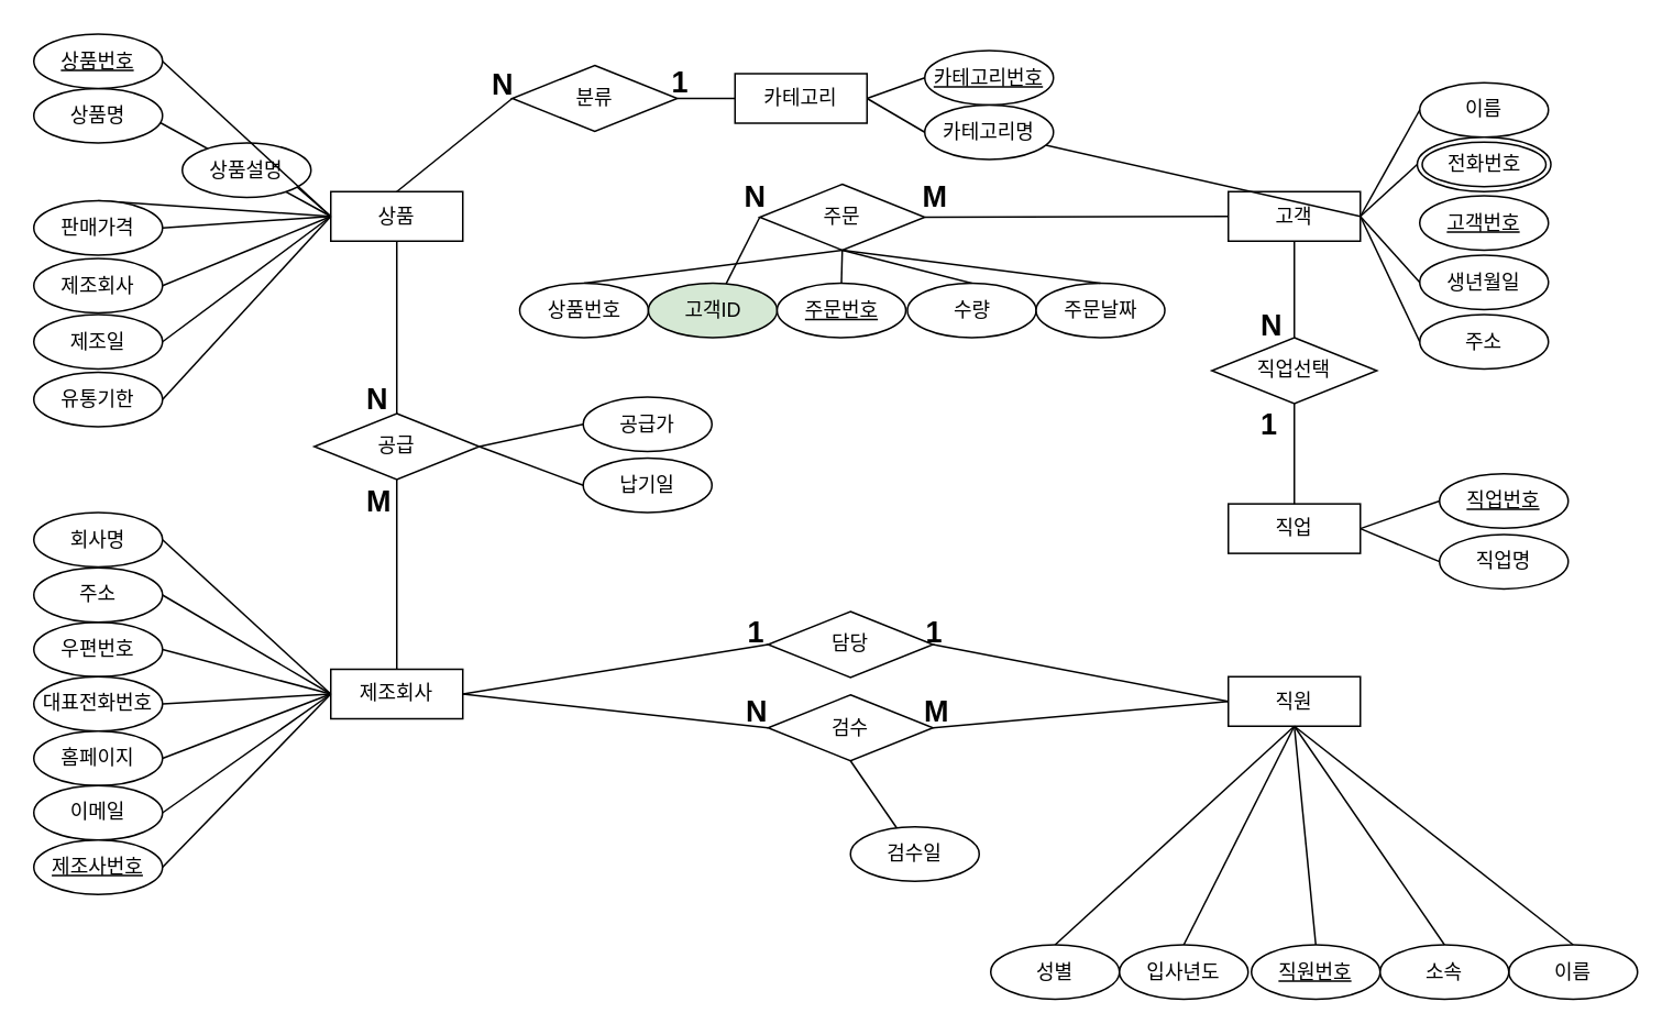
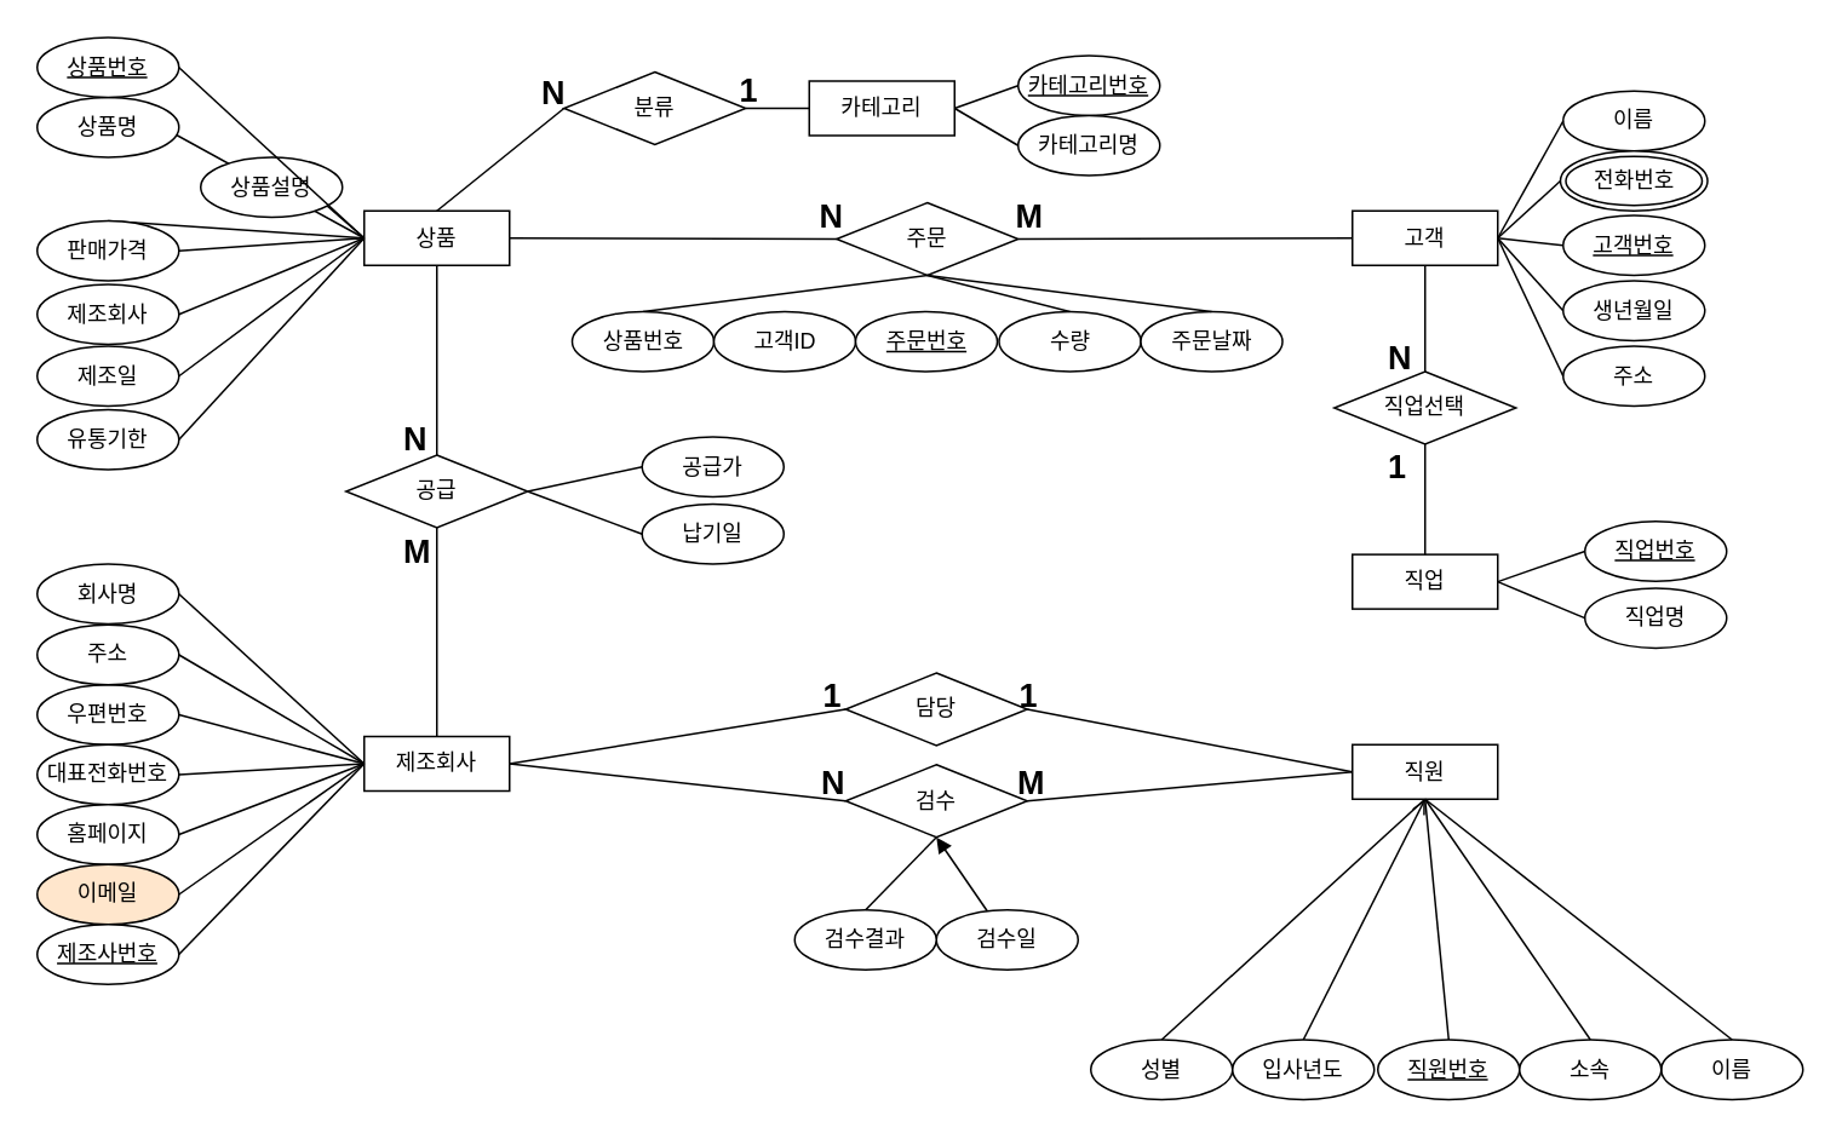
- <mxCell id="61" value="" style="endArrow=none;html=1;rounded=0;exitX=1;exitY=0.5;exitDx=0;exitDy=0;" edge="1" parent="1" source="9" target="97"><mxGeometry width="50" height="50" relative="1" as="geometry"><mxPoint x="798" y="127" as="sourcePoint" /><mxPoint x="850" y="130" as="targetPoint" /></mxGeometry></mxCell>
+ <mxCell id="61" value="" style="endArrow=none;html=1;rounded=0;exitX=1;exitY=0.5;exitDx=0;exitDy=0;entryX=0;entryY=0.5;entryDx=0;entryDy=0;" edge="1" parent="1" source="9" target="62"><mxGeometry width="50" height="50" relative="1" as="geometry"><mxPoint x="798" y="127" as="sourcePoint" /><mxPoint x="850" y="130" as="targetPoint" /></mxGeometry></mxCell>
- <mxCell id="49" value="" style="endArrow=none;html=1;rounded=0;exitX=0;exitY=0.5;exitDx=0;exitDy=0;" edge="1" parent="1" source="48" target="67"><mxGeometry width="50" height="50" relative="1" as="geometry"><mxPoint x="430" y="410" as="sourcePoint" /><mxPoint x="480" y="360" as="targetPoint" /></mxGeometry></mxCell>
+ <mxCell id="49" value="" style="endArrow=none;html=1;rounded=0;entryX=1;entryY=0.5;entryDx=0;entryDy=0;exitX=0;exitY=0.5;exitDx=0;exitDy=0;" edge="1" parent="1" source="48" target="2"><mxGeometry width="50" height="50" relative="1" as="geometry"><mxPoint x="430" y="410" as="sourcePoint" /><mxPoint x="480" y="360" as="targetPoint" /></mxGeometry></mxCell>
- <mxCell id="68" value="" style="endArrow=none;html=1;rounded=0;entryX=0.5;entryY=1;entryDx=0;entryDy=0;exitX=0.5;exitY=0;exitDx=0;exitDy=0;" edge="1" parent="1" source="69" target="48"><mxGeometry width="50" height="50" relative="1" as="geometry"><mxPoint x="558" y="163" as="sourcePoint" /><mxPoint x="528" y="134" as="targetPoint" /></mxGeometry></mxCell>
- <mxCell id="67" value="고객ID" style="ellipse;whiteSpace=wrap;html=1;fillColor=#d5e8d4;" vertex="1" parent="1"><mxGeometry x="392.5" y="171" width="78" height="33" as="geometry" /></mxCell>
+ <mxCell id="67" value="고객ID" style="ellipse;whiteSpace=wrap;html=1;" vertex="1" parent="1"><mxGeometry x="392.5" y="171" width="78" height="33" as="geometry" /></mxCell>
- <mxCell id="22" value="" style="endArrow=none;html=1;rounded=0;entryX=0.5;entryY=1;entryDx=0;entryDy=0;exitX=0.5;exitY=0;exitDx=0;exitDy=0;" edge="1" parent="1" source="18" target="11"><mxGeometry width="50" height="50" relative="1" as="geometry"><mxPoint x="369" y="618" as="sourcePoint" /><mxPoint x="350" y="490" as="targetPoint" /></mxGeometry></mxCell>
+ <mxCell id="22" value="" style="endArrow=open;html=1;rounded=0;entryX=0.5;entryY=1;entryDx=0;entryDy=0;exitX=0.5;exitY=0;exitDx=0;exitDy=0;" edge="1" parent="1" source="18" target="11"><mxGeometry width="50" height="50" relative="1" as="geometry"><mxPoint x="369" y="618" as="sourcePoint" /><mxPoint x="350" y="490" as="targetPoint" /></mxGeometry></mxCell>
- <mxCell id="89" value="" style="endArrow=none;html=1;rounded=0;entryX=0.5;entryY=1;entryDx=0;entryDy=0;" edge="1" parent="1" source="85" target="86"><mxGeometry width="50" height="50" relative="1" as="geometry"><mxPoint x="460" y="400" as="sourcePoint" /><mxPoint x="510" y="350" as="targetPoint" /></mxGeometry></mxCell>
+ <mxCell id="89" value="" style="endArrow=block;html=1;rounded=0;entryX=0.5;entryY=1;entryDx=0;entryDy=0;" edge="1" parent="1" source="85" target="86"><mxGeometry width="50" height="50" relative="1" as="geometry"><mxPoint x="460" y="400" as="sourcePoint" /><mxPoint x="510" y="350" as="targetPoint" /></mxGeometry></mxCell>
+ <mxCell id="88" value="" style="endArrow=none;html=1;rounded=0;entryX=0.5;entryY=1;entryDx=0;entryDy=0;exitX=0.5;exitY=0;exitDx=0;exitDy=0;" edge="1" parent="1" source="87" target="86"><mxGeometry width="50" height="50" relative="1" as="geometry"><mxPoint x="460" y="400" as="sourcePoint" /><mxPoint x="510" y="350" as="targetPoint" /></mxGeometry></mxCell>
- <mxCell id="31" value="이메일" style="ellipse;whiteSpace=wrap;html=1;" vertex="1" parent="1"><mxGeometry x="20" y="475.5" width="78" height="33" as="geometry" /></mxCell>
+ <mxCell id="31" value="이메일" style="ellipse;whiteSpace=wrap;html=1;fillColor=#ffe6cc;" vertex="1" parent="1"><mxGeometry x="20" y="475.5" width="78" height="33" as="geometry" /></mxCell>
+ <mxCell id="87" value="검수결과" style="ellipse;whiteSpace=wrap;html=1;fontStyle=0" vertex="1" parent="1"><mxGeometry x="437" y="500.5" width="78" height="33" as="geometry" /></mxCell>
